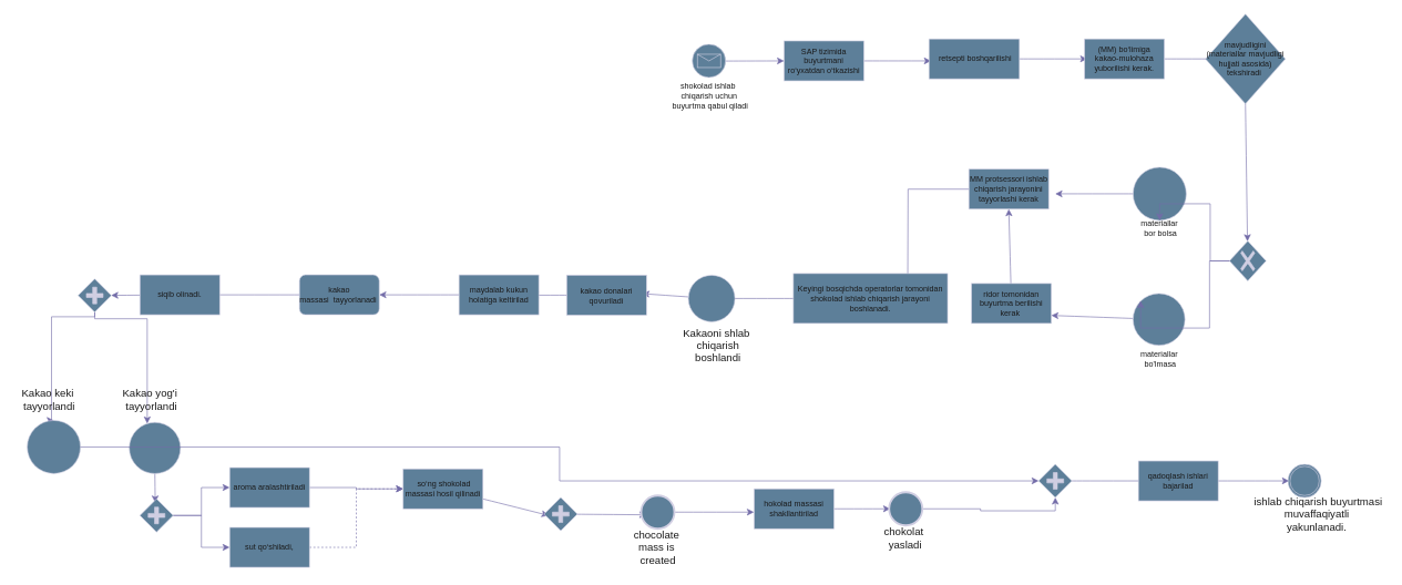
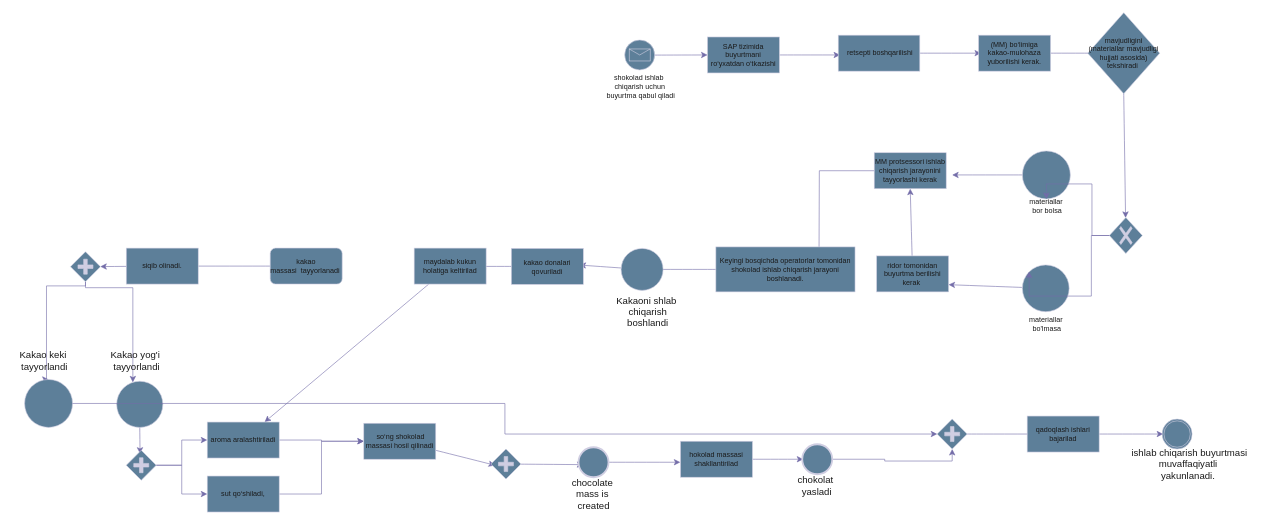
- <mxCell id="31" value="" style="edgeStyle=none;curved=1;rounded=0;orthogonalLoop=1;jettySize=auto;html=1;fontSize=12;startSize=8;endSize=8;labelBackgroundColor=none;strokeColor=#736CA8;fontColor=default;" edge="1" parent="1" source="32" target="34"><mxGeometry relative="1" as="geometry" /></mxCell>
+ <mxCell id="31" value="" style="edgeStyle=none;curved=1;rounded=0;orthogonalLoop=1;jettySize=auto;html=1;fontSize=12;startSize=8;endSize=8;labelBackgroundColor=none;strokeColor=#736CA8;fontColor=default;" edge="1" parent="1" source="32" target="49"><mxGeometry relative="1" as="geometry" /></mxCell>
- <mxCell id="50" style="edgeStyle=orthogonalEdgeStyle;rounded=0;orthogonalLoop=1;jettySize=auto;html=1;entryX=0;entryY=0.5;entryDx=0;entryDy=0;fontSize=12;startSize=8;endSize=8;labelBackgroundColor=none;strokeColor=#736CA8;fontColor=default;dashed=1;" edge="1" parent="1" source="51" target="53"><mxGeometry relative="1" as="geometry" /></mxCell>
+ <mxCell id="50" style="edgeStyle=orthogonalEdgeStyle;rounded=0;orthogonalLoop=1;jettySize=auto;html=1;entryX=0;entryY=0.5;entryDx=0;entryDy=0;fontSize=12;startSize=8;endSize=8;labelBackgroundColor=none;strokeColor=#736CA8;fontColor=default;" edge="1" parent="1" source="51" target="53"><mxGeometry relative="1" as="geometry" /></mxCell>
